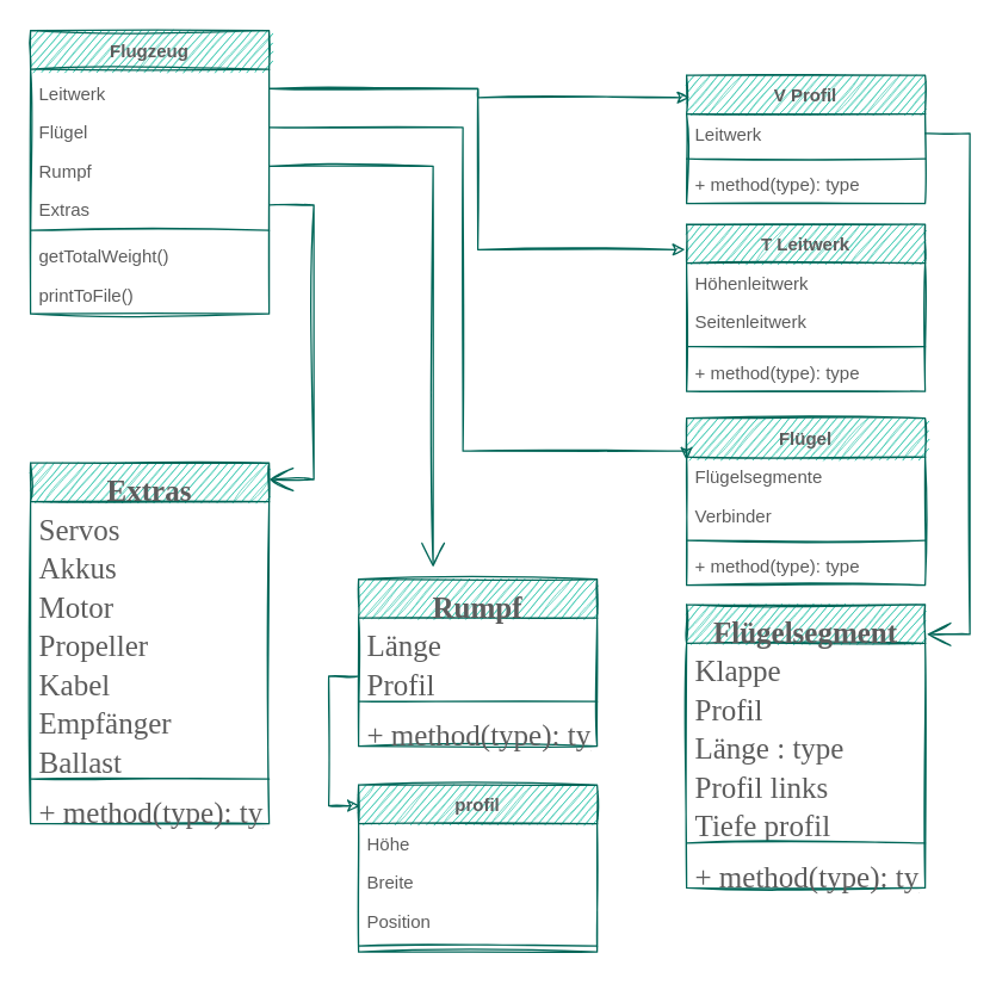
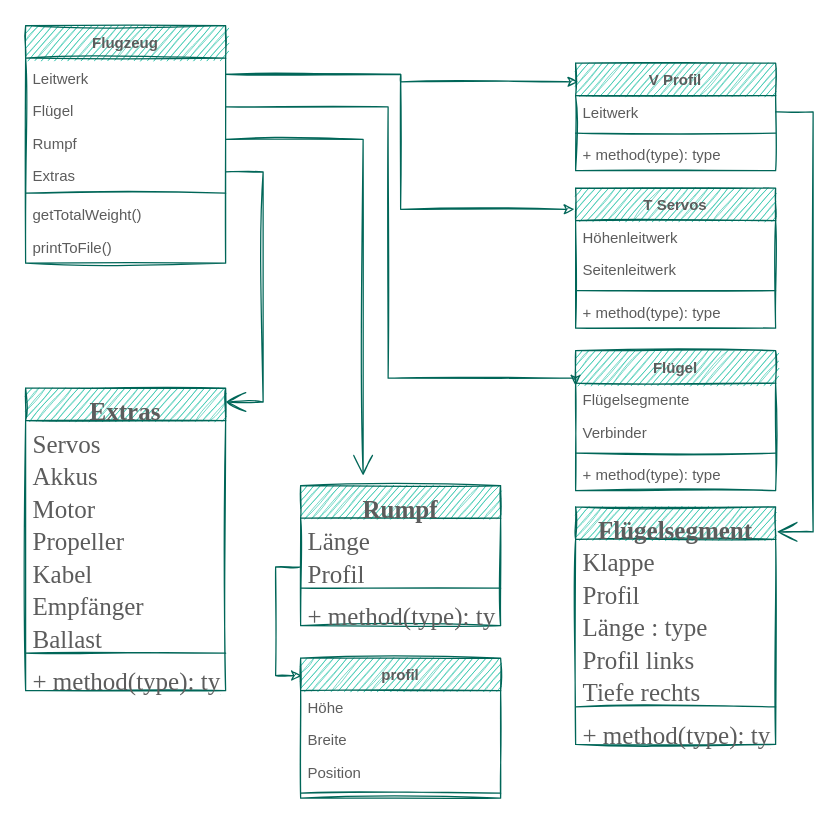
- <mxCell id="14" value="T Leitwerk" style="swimlane;fontStyle=1;align=center;verticalAlign=top;childLayout=stackLayout;horizontal=1;startSize=26;horizontalStack=0;resizeParent=1;resizeParentMax=0;resizeLast=0;collapsible=1;marginBottom=0;fillColor=#21C0A5;strokeColor=#006658;fontColor=#5C5C5C;rounded=0;sketch=1;" parent="1" vertex="1"><mxGeometry x="460" y="150" width="160" height="112" as="geometry" /></mxCell>
+ <mxCell id="14" value="T Servos" style="swimlane;fontStyle=1;align=center;verticalAlign=top;childLayout=stackLayout;horizontal=1;startSize=26;horizontalStack=0;resizeParent=1;resizeParentMax=0;resizeLast=0;collapsible=1;marginBottom=0;fillColor=#21C0A5;strokeColor=#006658;fontColor=#5C5C5C;rounded=0;sketch=1;" parent="1" vertex="1"><mxGeometry x="460" y="150" width="160" height="112" as="geometry" /></mxCell>
- <mxCell id="49" value="Tiefe profil" style="text;strokeColor=none;fillColor=none;align=left;verticalAlign=top;spacingLeft=4;spacingRight=4;overflow=hidden;rotatable=0;points=[[0,0.5],[1,0.5]];portConstraint=eastwest;sketch=1;hachureGap=4;fontFamily=Times New Roman;fontSize=20;fontColor=#5C5C5C;rounded=0;" parent="44" vertex="1"><mxGeometry y="130" width="160" height="26" as="geometry" /></mxCell>
+ <mxCell id="49" value="Tiefe rechts" style="text;strokeColor=none;fillColor=none;align=left;verticalAlign=top;spacingLeft=4;spacingRight=4;overflow=hidden;rotatable=0;points=[[0,0.5],[1,0.5]];portConstraint=eastwest;sketch=1;hachureGap=4;fontFamily=Times New Roman;fontSize=20;fontColor=#5C5C5C;rounded=0;" parent="44" vertex="1"><mxGeometry y="130" width="160" height="26" as="geometry" /></mxCell>
